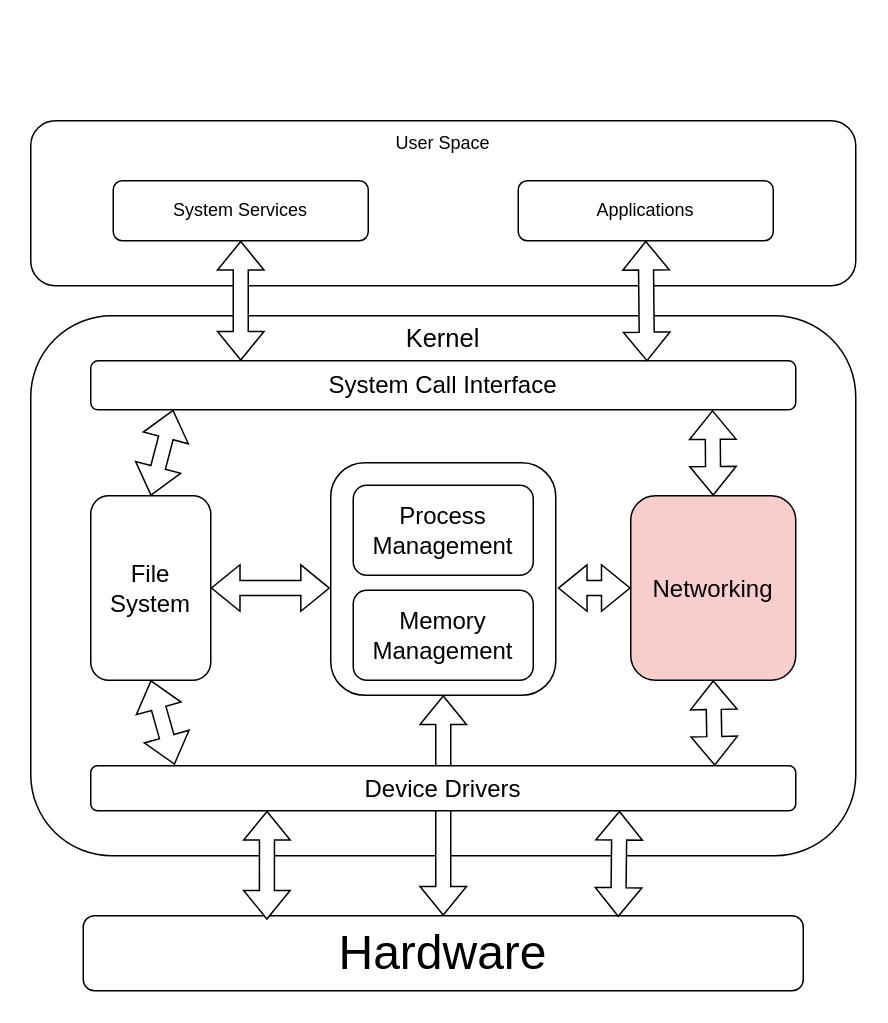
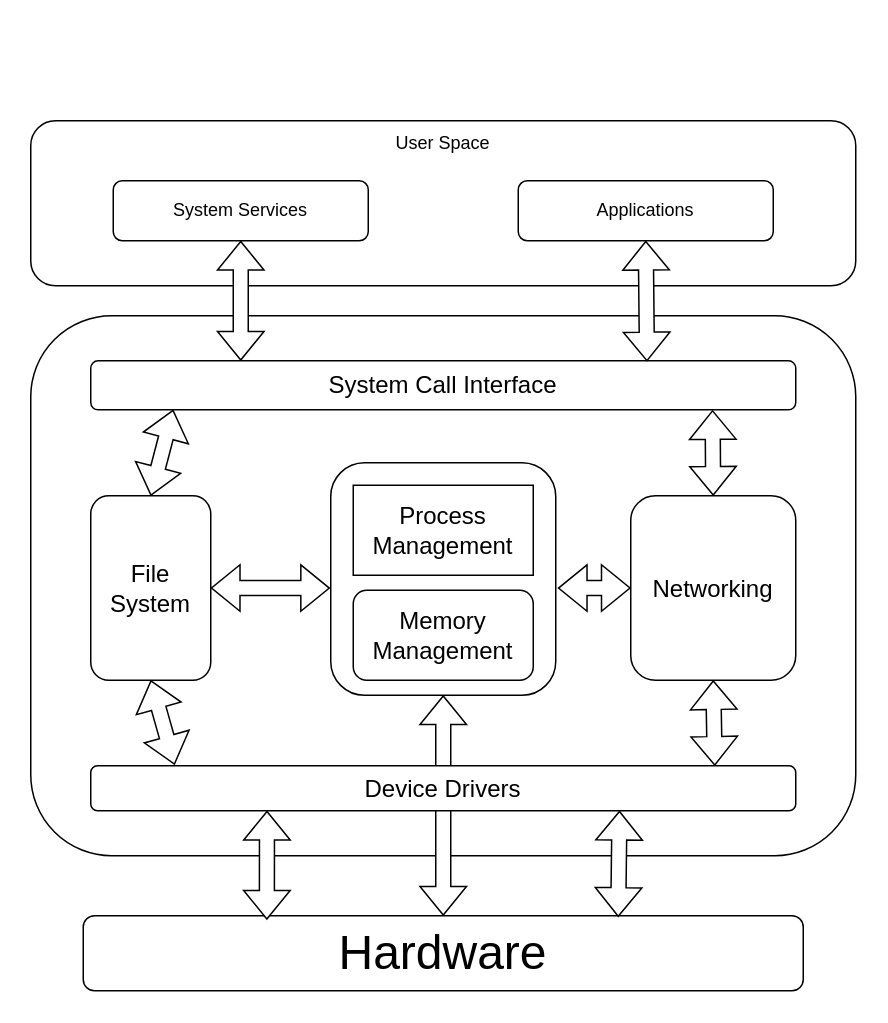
- <mxCell id="6" value="&lt;font style=&quot;font-size: 17px;&quot;&gt;Kernel&lt;/font&gt;" style="text;html=1;strokeColor=none;fillColor=none;align=center;verticalAlign=middle;whiteSpace=wrap;rounded=0;" vertex="1" parent="4"><mxGeometry x="245" y="6.545" width="60" height="19.636" as="geometry" /></mxCell>
- <mxCell id="11" value="&lt;font style=&quot;font-size: 16px;&quot;&gt;Process Management&lt;/font&gt;" style="rounded=1;whiteSpace=wrap;html=1;" vertex="1" parent="9"><mxGeometry x="15" y="15" width="120" height="60" as="geometry" /></mxCell>
+ <mxCell id="11" value="&lt;font style=&quot;font-size: 16px;&quot;&gt;Process Management&lt;/font&gt;" style="whiteSpace=wrap;html=1;rounded=0;" vertex="1" parent="9"><mxGeometry x="15" y="15" width="120" height="60" as="geometry" /></mxCell>
- <mxCell id="13" value="&lt;font style=&quot;font-size: 16px;&quot;&gt;Networking&lt;/font&gt;" style="rounded=1;whiteSpace=wrap;html=1;fillColor=#f8cecc;" vertex="1" parent="3"><mxGeometry x="400" y="200" width="110" height="123" as="geometry" /></mxCell>
+ <mxCell id="13" value="&lt;font style=&quot;font-size: 16px;&quot;&gt;Networking&lt;/font&gt;" style="rounded=1;whiteSpace=wrap;html=1;" vertex="1" parent="3"><mxGeometry x="400" y="200" width="110" height="123" as="geometry" /></mxCell>
